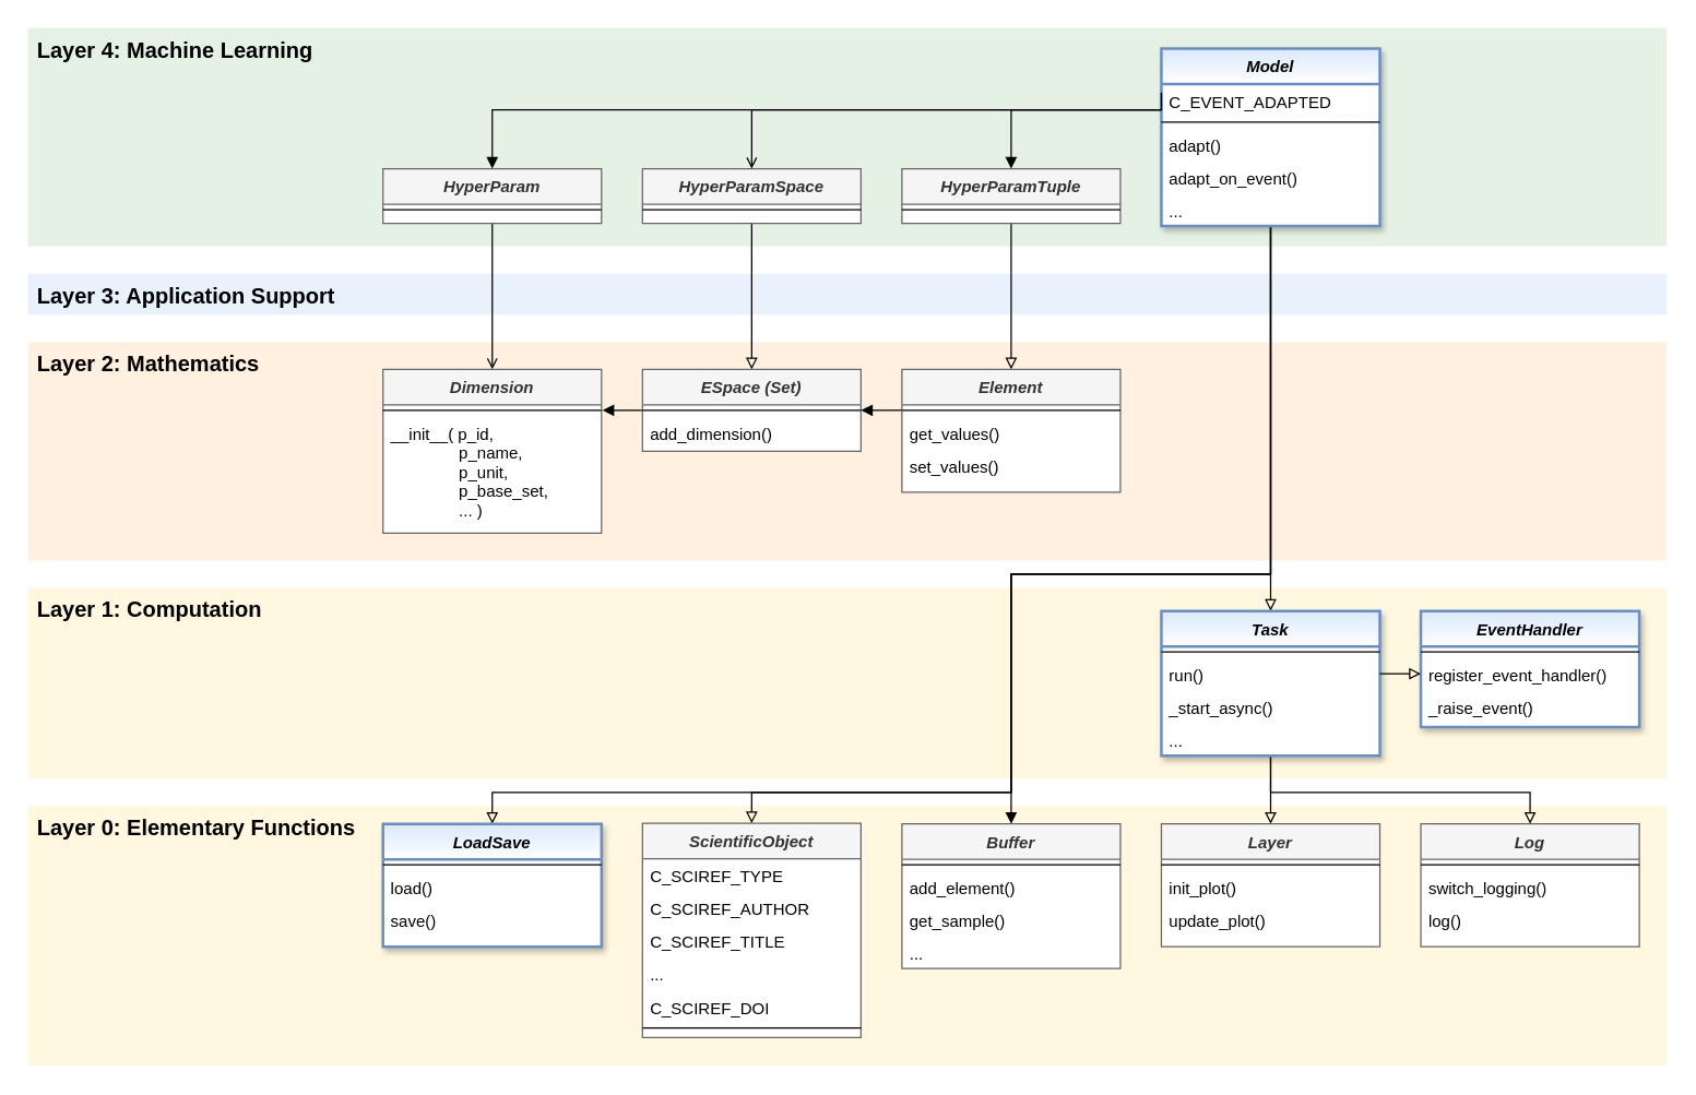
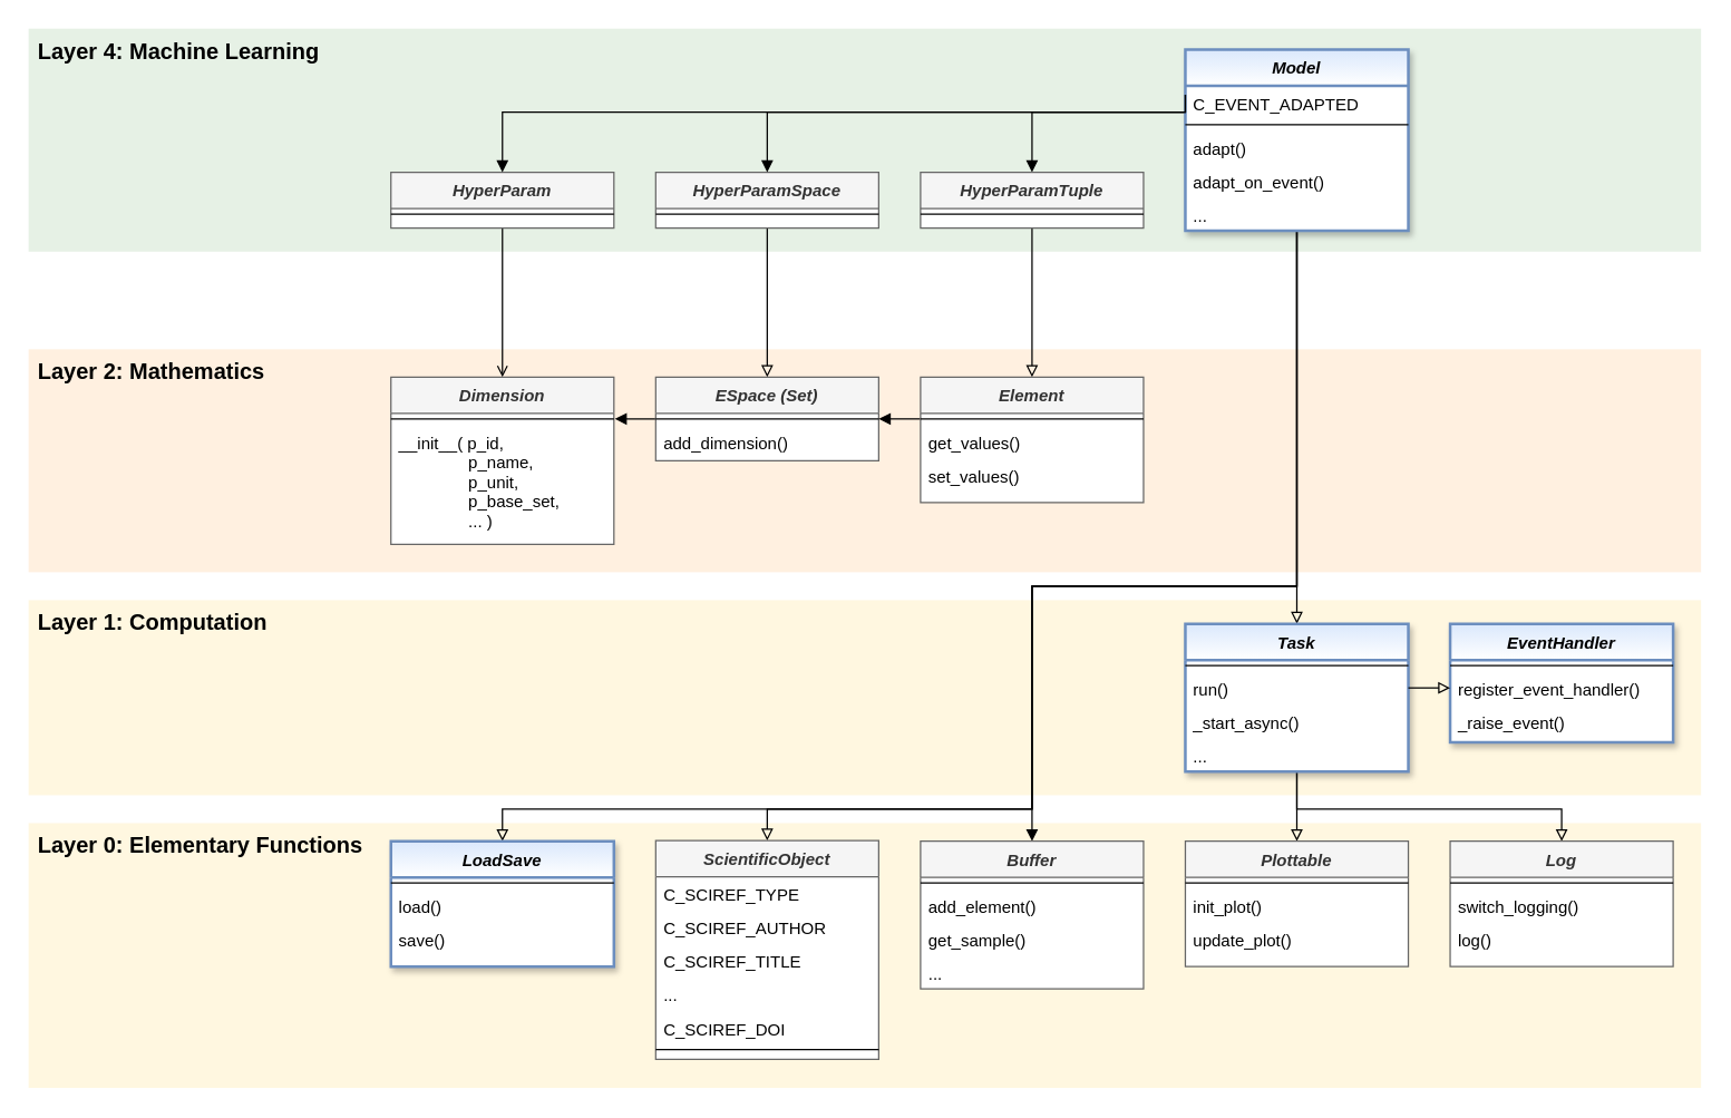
- <mxCell id="59" style="edgeStyle=orthogonalEdgeStyle;rounded=0;orthogonalLoop=1;jettySize=auto;html=1;endArrow=open;endFill=1;exitX=0;exitY=0.25;exitDx=0;exitDy=0;" parent="1" source="12" target="47" edge="1"><mxGeometry relative="1" as="geometry"><Array as="points"><mxPoint x="850" y="80" /><mxPoint x="550" y="80" /></Array></mxGeometry></mxCell>
+ <mxCell id="59" style="edgeStyle=orthogonalEdgeStyle;rounded=0;orthogonalLoop=1;jettySize=auto;html=1;endArrow=block;endFill=1;exitX=0;exitY=0.25;exitDx=0;exitDy=0;" parent="1" source="12" target="47" edge="1"><mxGeometry relative="1" as="geometry"><Array as="points"><mxPoint x="850" y="80" /><mxPoint x="550" y="80" /></Array></mxGeometry></mxCell>
- <mxCell id="5" value="Layer 3: Application Support" style="rounded=0;whiteSpace=wrap;html=1;shadow=0;glass=0;fontSize=16;align=left;labelPosition=center;verticalLabelPosition=middle;verticalAlign=top;spacingLeft=5;spacingRight=5;fontStyle=1;fillColor=#dae8fc;strokeColor=none;strokeWidth=2;gradientColor=none;opacity=60;" parent="1" vertex="1"><mxGeometry x="20" y="200" width="1200" height="30" as="geometry" /></mxCell>
- <mxCell id="37" value="Layer" style="swimlane;fontStyle=3;align=center;verticalAlign=top;childLayout=stackLayout;horizontal=1;startSize=26;horizontalStack=0;resizeParent=1;resizeLast=0;collapsible=1;marginBottom=0;rounded=0;shadow=0;strokeWidth=1;fillColor=#f5f5f5;strokeColor=#666666;swimlaneFillColor=#ffffff;fontColor=#333333;" parent="1" vertex="1"><mxGeometry x="850" y="603" width="160" height="90" as="geometry"><mxRectangle x="230" y="140" width="160" height="26" as="alternateBounds" /></mxGeometry></mxCell>
+ <mxCell id="37" value="Plottable" style="swimlane;fontStyle=3;align=center;verticalAlign=top;childLayout=stackLayout;horizontal=1;startSize=26;horizontalStack=0;resizeParent=1;resizeLast=0;collapsible=1;marginBottom=0;rounded=0;shadow=0;strokeWidth=1;fillColor=#f5f5f5;strokeColor=#666666;swimlaneFillColor=#ffffff;fontColor=#333333;" parent="1" vertex="1"><mxGeometry x="850" y="603" width="160" height="90" as="geometry"><mxRectangle x="230" y="140" width="160" height="26" as="alternateBounds" /></mxGeometry></mxCell>
